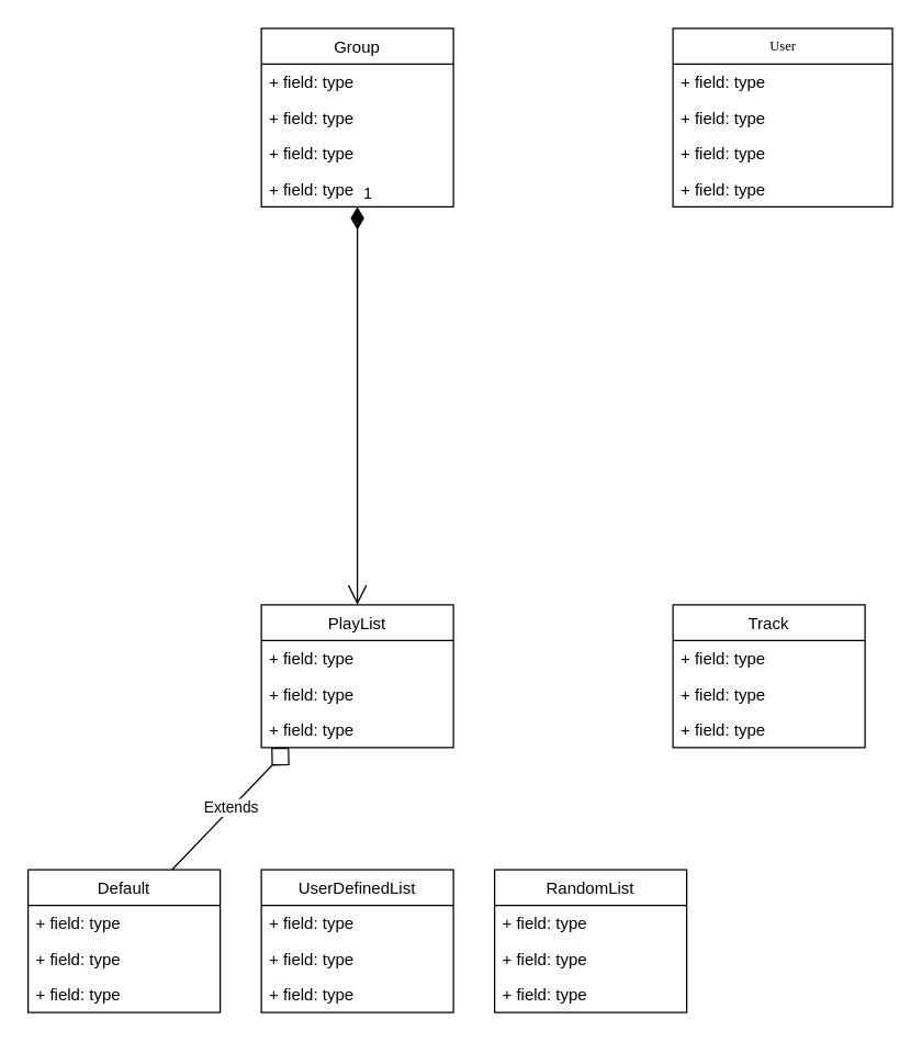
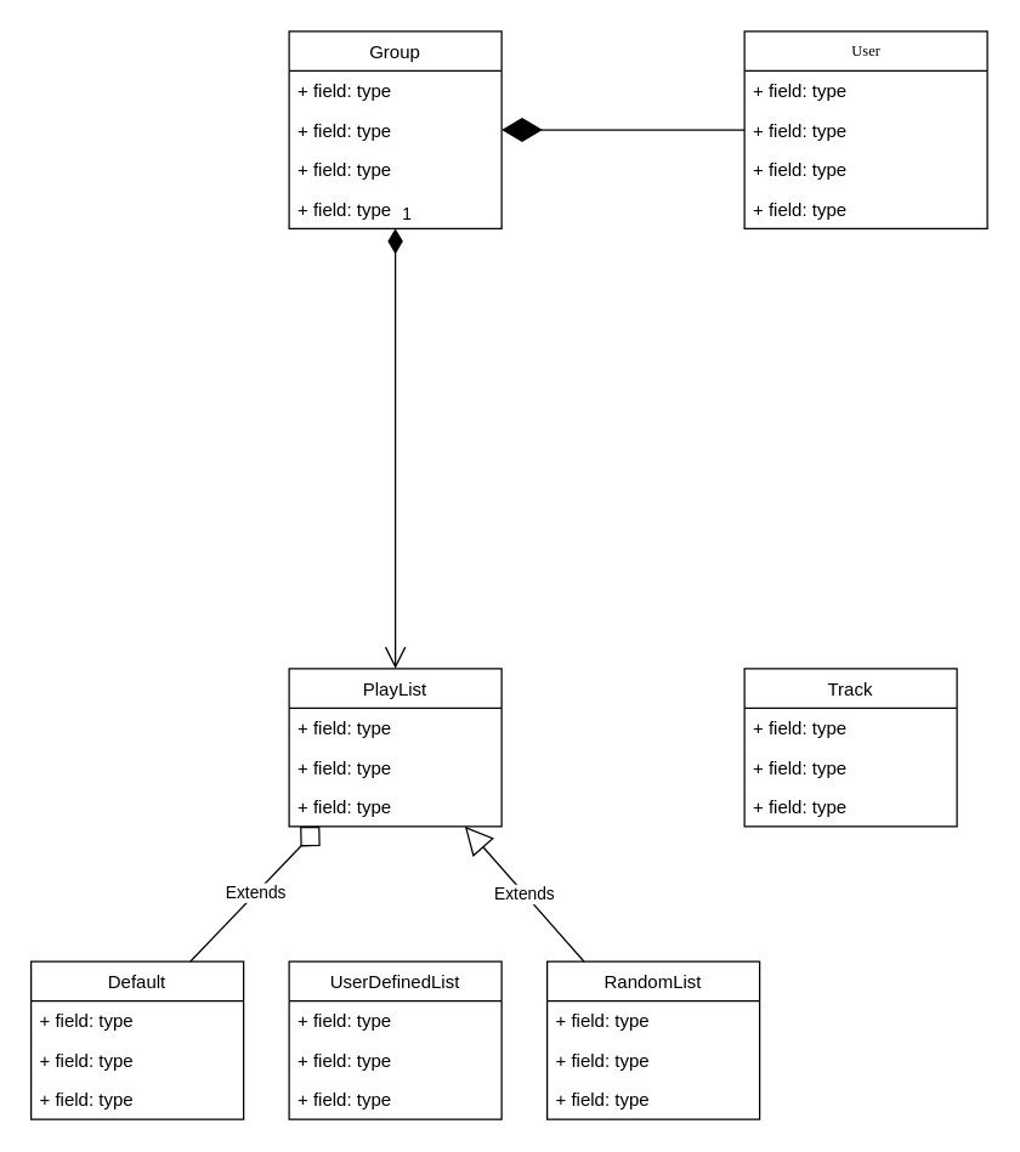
+ <mxCell id="2" value="" style="endArrow=diamondThin;endFill=1;endSize=24;html=1;" parent="1" source="10" target="5" edge="1"><mxGeometry width="160" relative="1" as="geometry"><mxPoint x="480" y="177" as="sourcePoint" /><mxPoint x="640" y="177" as="targetPoint" /></mxGeometry></mxCell>
+ <mxCell id="15" value="Extends" style="endArrow=block;endSize=16;endFill=0;html=1;" edge="1" parent="1" source="32" target="16"><mxGeometry width="160" relative="1" as="geometry"><mxPoint x="420" y="622" as="sourcePoint" /><mxPoint x="420" y="533" as="targetPoint" /></mxGeometry></mxCell>
